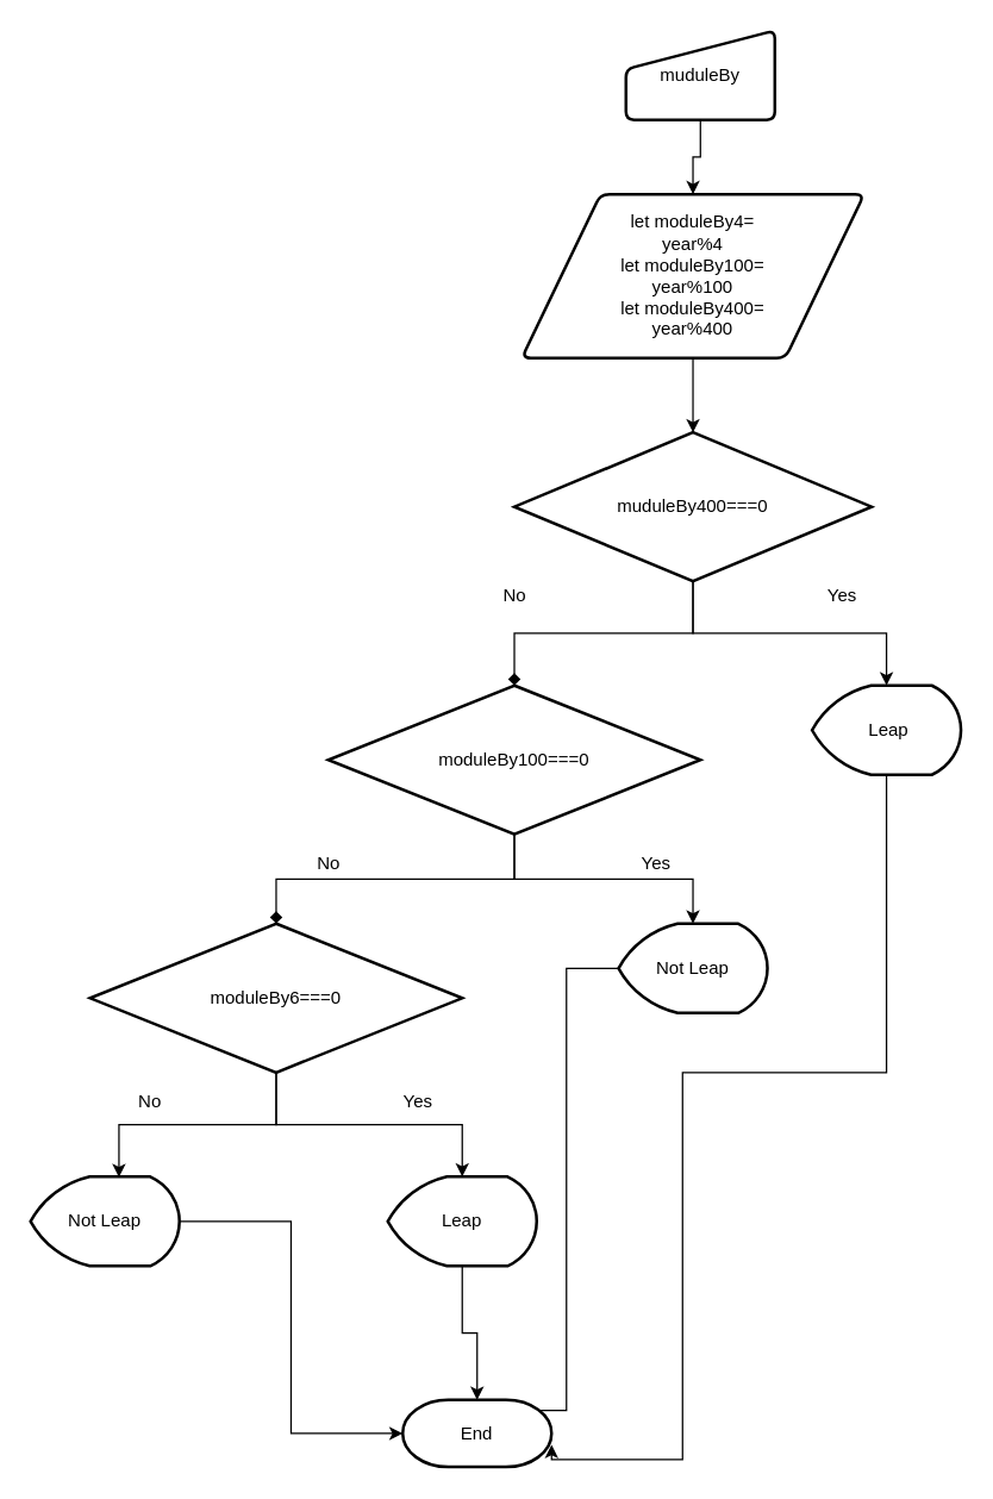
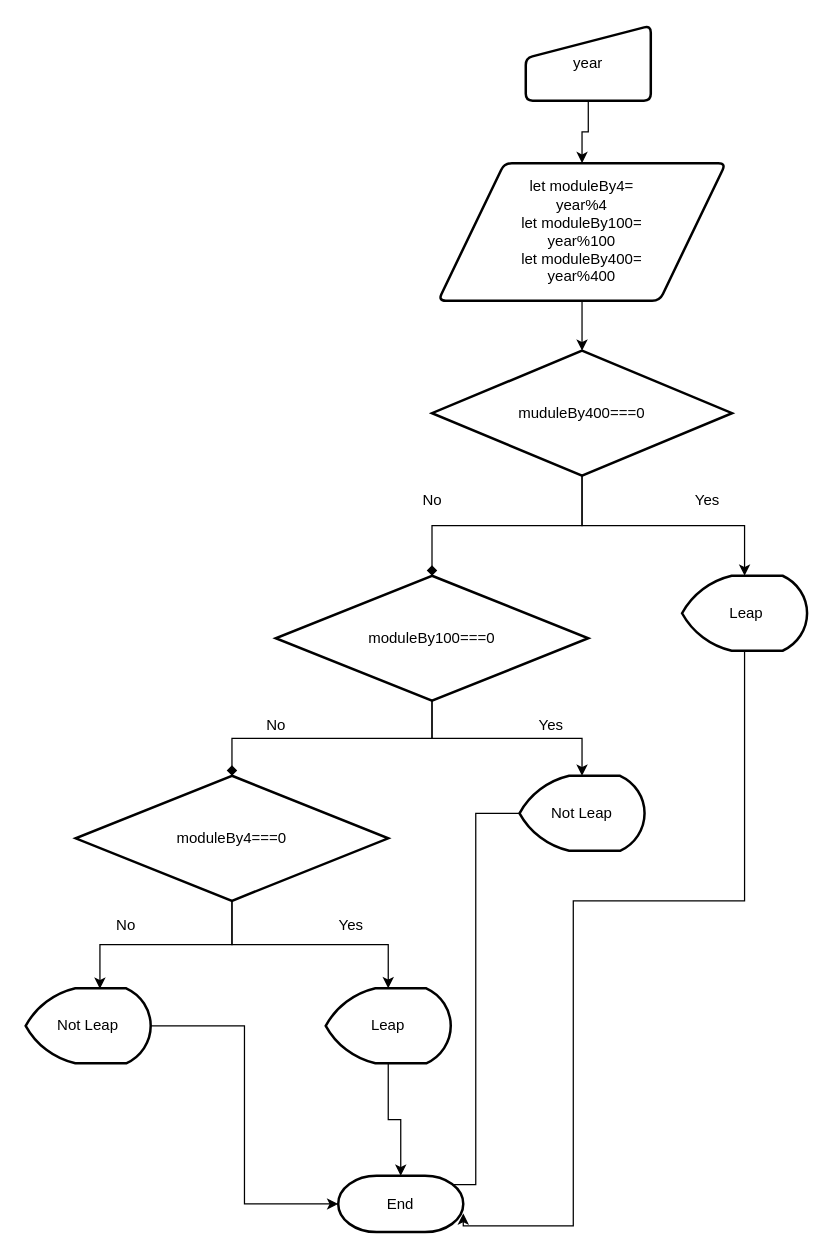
- <mxCell id="3" value="muduleBy" style="html=1;strokeWidth=2;shape=manualInput;whiteSpace=wrap;rounded=1;size=26;arcSize=11;fillColor=#FFFFFF;" vertex="1" parent="1"><mxGeometry x="420" y="20" width="100" height="60" as="geometry" /></mxCell>
+ <mxCell id="3" value="year" style="html=1;strokeWidth=2;shape=manualInput;whiteSpace=wrap;rounded=1;size=26;arcSize=11;fillColor=#FFFFFF;" vertex="1" parent="1"><mxGeometry x="420" y="20" width="100" height="60" as="geometry" /></mxCell>
- <mxCell id="8" value="muduleBy400===0" style="strokeWidth=2;html=1;shape=mxgraph.flowchart.decision;whiteSpace=wrap;fillColor=#FFFFFF;" vertex="1" parent="1"><mxGeometry x="345" y="290" width="240" height="100" as="geometry" /></mxCell>
+ <mxCell id="8" value="muduleBy400===0" style="strokeWidth=2;html=1;shape=mxgraph.flowchart.decision;whiteSpace=wrap;fillColor=#FFFFFF;" vertex="1" parent="1"><mxGeometry x="345" y="280" width="240" height="100" as="geometry" /></mxCell>
- <mxCell id="16" value="moduleBy6===0" style="strokeWidth=2;html=1;shape=mxgraph.flowchart.decision;whiteSpace=wrap;fillColor=#FFFFFF;" vertex="1" parent="1"><mxGeometry x="60" y="620" width="250" height="100" as="geometry" /></mxCell>
+ <mxCell id="16" value="moduleBy4===0" style="strokeWidth=2;html=1;shape=mxgraph.flowchart.decision;whiteSpace=wrap;fillColor=#FFFFFF;" vertex="1" parent="1"><mxGeometry x="60" y="620" width="250" height="100" as="geometry" /></mxCell>
